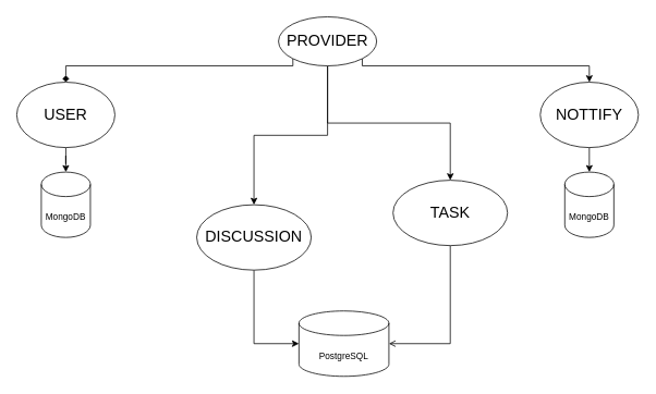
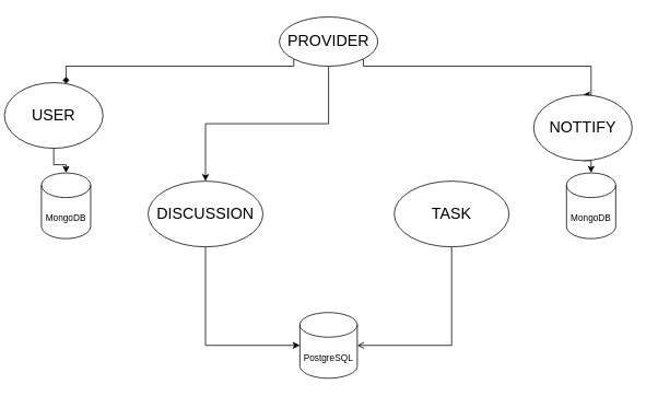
- <mxCell id="9" value="USER" style="ellipse;whiteSpace=wrap;html=1;fontSize=19;" vertex="1" parent="1"><mxGeometry x="20" y="100" width="120" height="80" as="geometry" /></mxCell>
+ <mxCell id="9" value="USER" style="ellipse;whiteSpace=wrap;html=1;fontSize=19;" vertex="1" parent="1"><mxGeometry x="5" y="100" width="120" height="80" as="geometry" /></mxCell>
- <mxCell id="12" value="&lt;font style=&quot;font-size: 19px;&quot;&gt;NOTTIFY&lt;/font&gt;" style="ellipse;whiteSpace=wrap;html=1;fontSize=11;" vertex="1" parent="1"><mxGeometry x="660" y="100" width="120" height="80" as="geometry" /></mxCell>
+ <mxCell id="12" value="&lt;font style=&quot;font-size: 19px;&quot;&gt;NOTTIFY&lt;/font&gt;" style="ellipse;whiteSpace=wrap;html=1;fontSize=11;" vertex="1" parent="1"><mxGeometry x="650" y="115" width="120" height="80" as="geometry" /></mxCell>
- <mxCell id="4" style="edgeStyle=orthogonalEdgeStyle;rounded=0;orthogonalLoop=1;jettySize=auto;html=1;exitX=0.5;exitY=1;exitDx=0;exitDy=0;entryX=0.5;entryY=0;entryDx=0;entryDy=0;fontSize=19;" edge="1" parent="1" source="6" target="16"><mxGeometry relative="1" as="geometry" /></mxCell>
- <mxCell id="18" value="DISCUSSION" style="ellipse;whiteSpace=wrap;html=1;fontSize=19;" vertex="1" parent="1"><mxGeometry x="240" y="250" width="140" height="80" as="geometry" /></mxCell>
+ <mxCell id="18" value="DISCUSSION" style="ellipse;whiteSpace=wrap;html=1;fontSize=19;" vertex="1" parent="1"><mxGeometry x="180" y="220" width="140" height="80" as="geometry" /></mxCell>
- <mxCell id="19" value="&lt;font style=&quot;font-size: 11px;&quot;&gt;PostgreSQL&lt;/font&gt;" style="shape=cylinder3;whiteSpace=wrap;html=1;boundedLbl=1;backgroundOutline=1;size=15;fontSize=19;" vertex="1" parent="1"><mxGeometry x="365" y="380" width="110" height="80" as="geometry" /></mxCell>
+ <mxCell id="19" value="&lt;font style=&quot;font-size: 11px;&quot;&gt;PostgreSQL&lt;/font&gt;" style="shape=cylinder3;whiteSpace=wrap;html=1;boundedLbl=1;backgroundOutline=1;size=15;fontSize=19;" vertex="1" parent="1"><mxGeometry x="365" y="380" width="70" height="80" as="geometry" /></mxCell>
